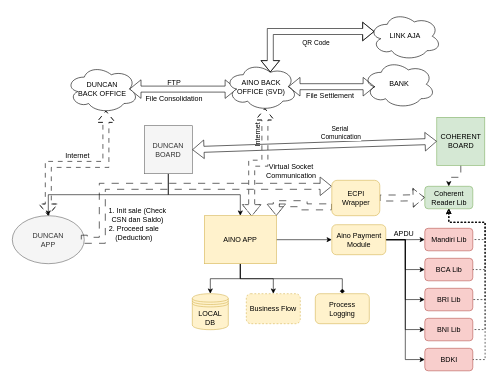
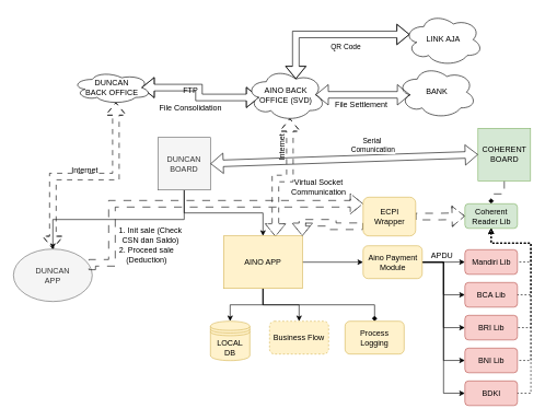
- <mxCell id="4" value="&lt;div&gt;DUNCAN&lt;/div&gt;&lt;div&gt;BACK OFFICE&lt;/div&gt;" style="ellipse;shape=cloud;whiteSpace=wrap;html=1;" vertex="1" parent="1"><mxGeometry x="110" y="108" width="120" height="80" as="geometry" /></mxCell>
+ <mxCell id="4" value="&lt;div&gt;DUNCAN&lt;/div&gt;&lt;div&gt;BACK OFFICE&lt;/div&gt;" style="ellipse;shape=cloud;whiteSpace=wrap;html=1;" vertex="1" parent="1"><mxGeometry x="110" y="108" width="120" height="50" as="geometry" /></mxCell>
- <mxCell id="12" style="edgeStyle=orthogonalEdgeStyle;rounded=0;orthogonalLoop=1;jettySize=auto;html=1;exitX=0.5;exitY=1;exitDx=0;exitDy=0;dashed=1;dashPattern=12 12;strokeColor=default;" edge="1" parent="1" source="13" target="46"><mxGeometry relative="1" as="geometry" /></mxCell>
+ <mxCell id="12" style="edgeStyle=orthogonalEdgeStyle;rounded=0;orthogonalLoop=1;jettySize=auto;html=1;exitX=0.5;exitY=1;exitDx=0;exitDy=0;dashed=1;dashPattern=12 12;strokeColor=default;endArrow=diamond;" edge="1" parent="1" source="13" target="46"><mxGeometry relative="1" as="geometry" /></mxCell>
- <mxCell id="14" value="DUNCAN&lt;br&gt;APP" style="ellipse;whiteSpace=wrap;html=1;fillColor=#f5f5f5;fontColor=#333333;strokeColor=#666666;" vertex="1" parent="1"><mxGeometry x="20" y="359" width="120" height="80" as="geometry" /></mxCell>
+ <mxCell id="14" value="DUNCAN&lt;br&gt;APP" style="ellipse;whiteSpace=wrap;html=1;fillColor=#f5f5f5;fontColor=#333333;strokeColor=#666666;" vertex="1" parent="1"><mxGeometry x="20" y="379" width="120" height="80" as="geometry" /></mxCell>
